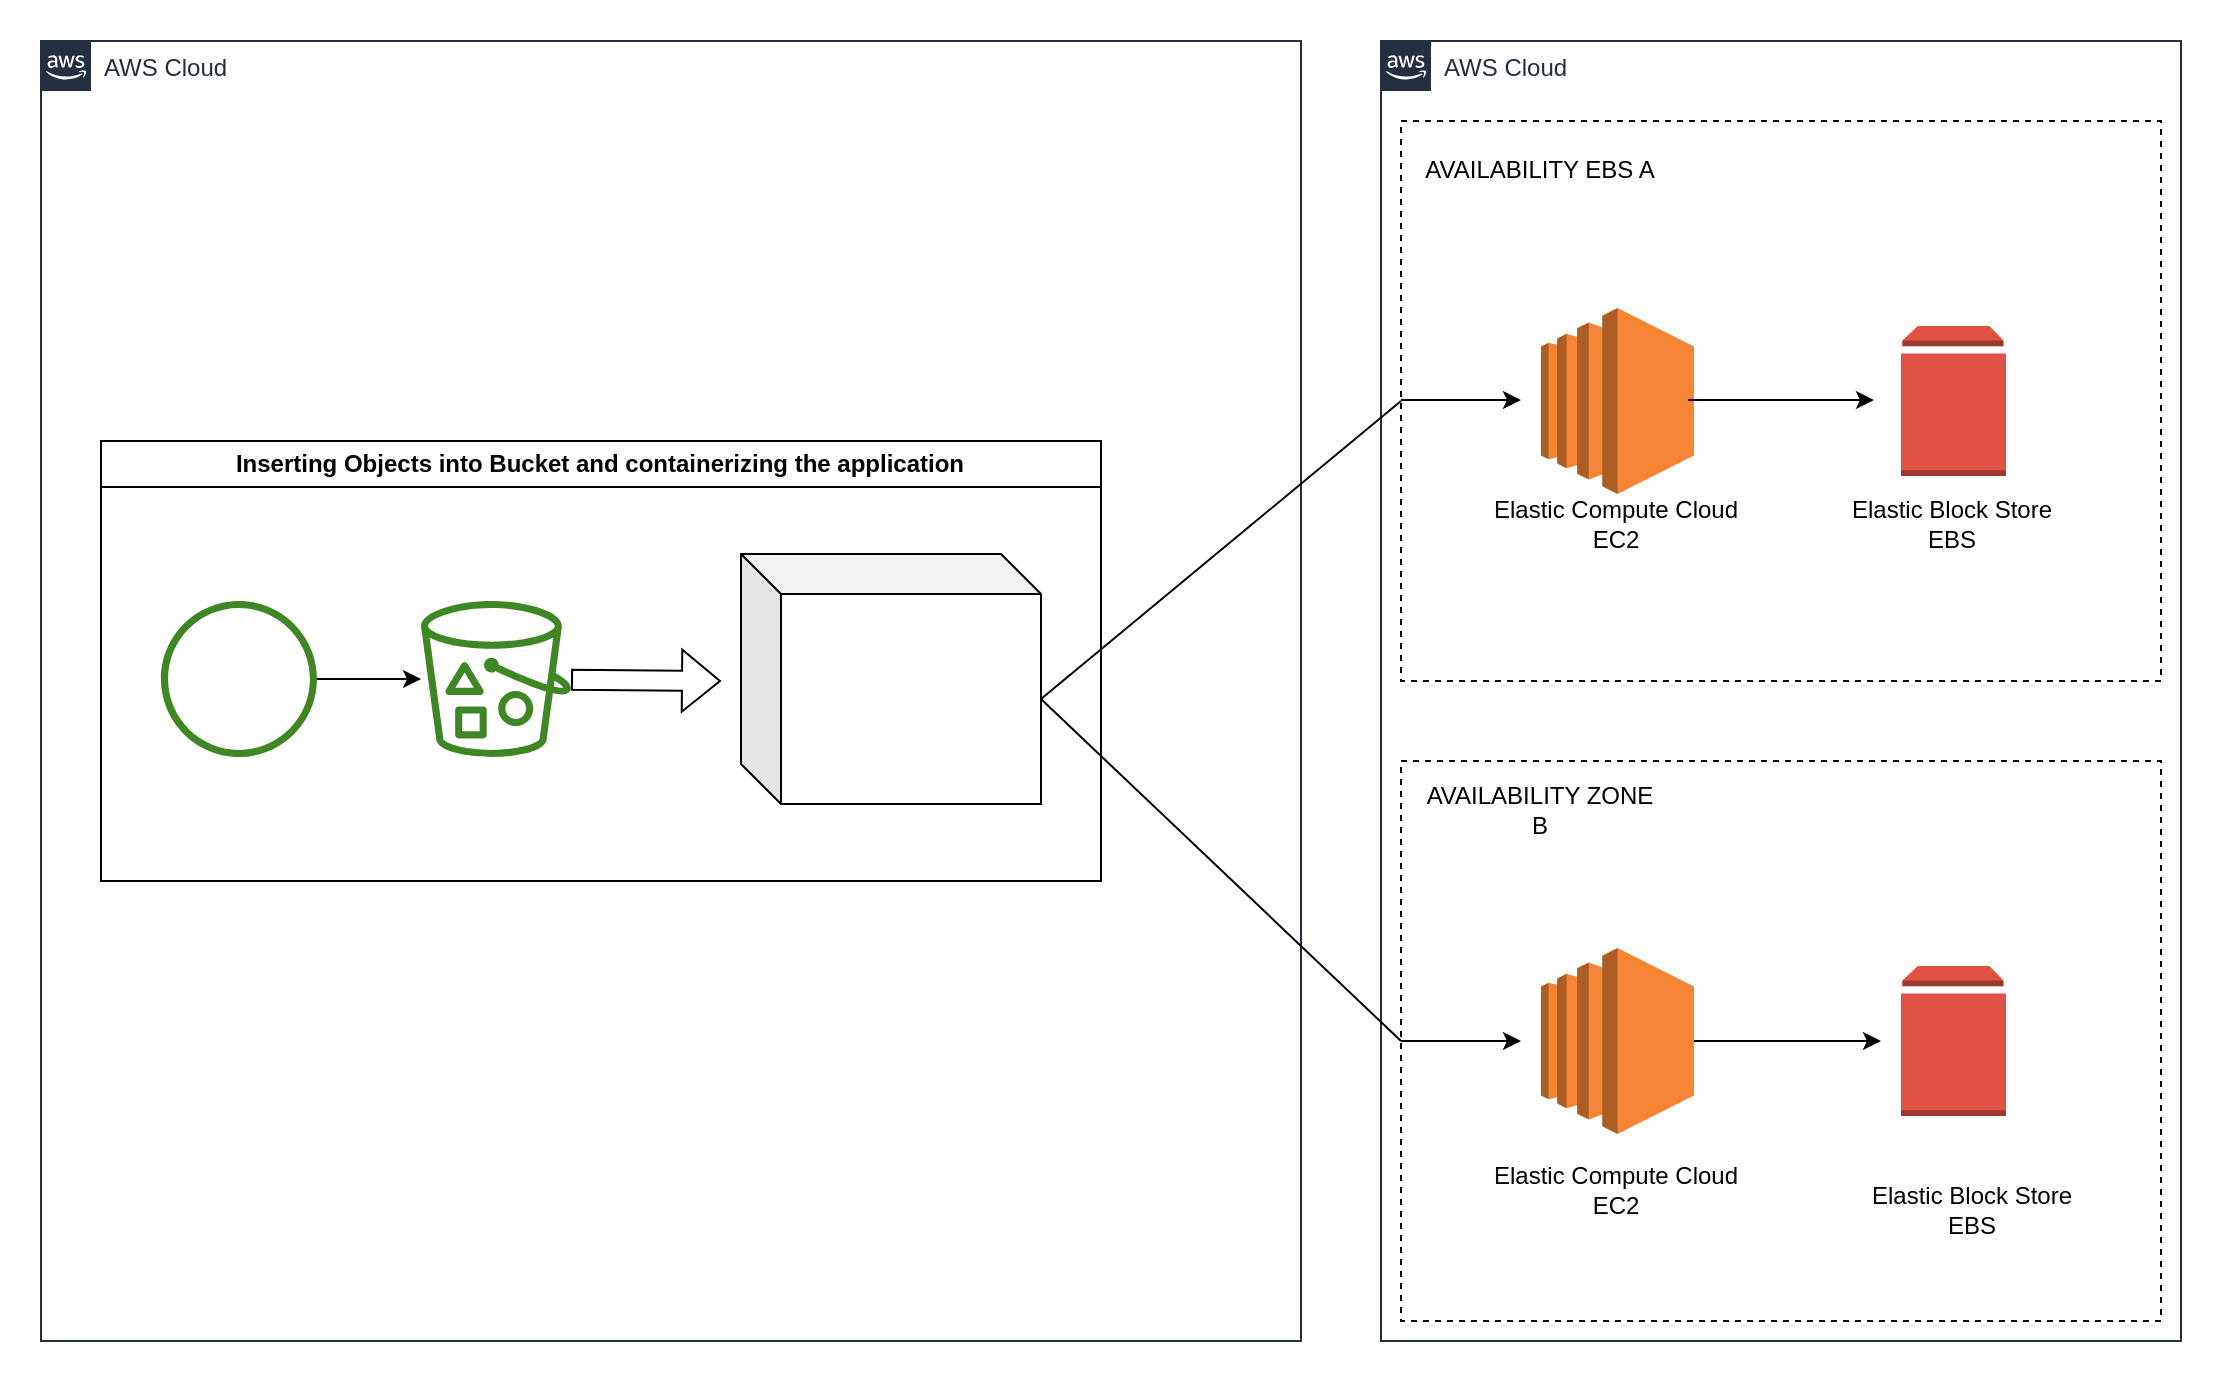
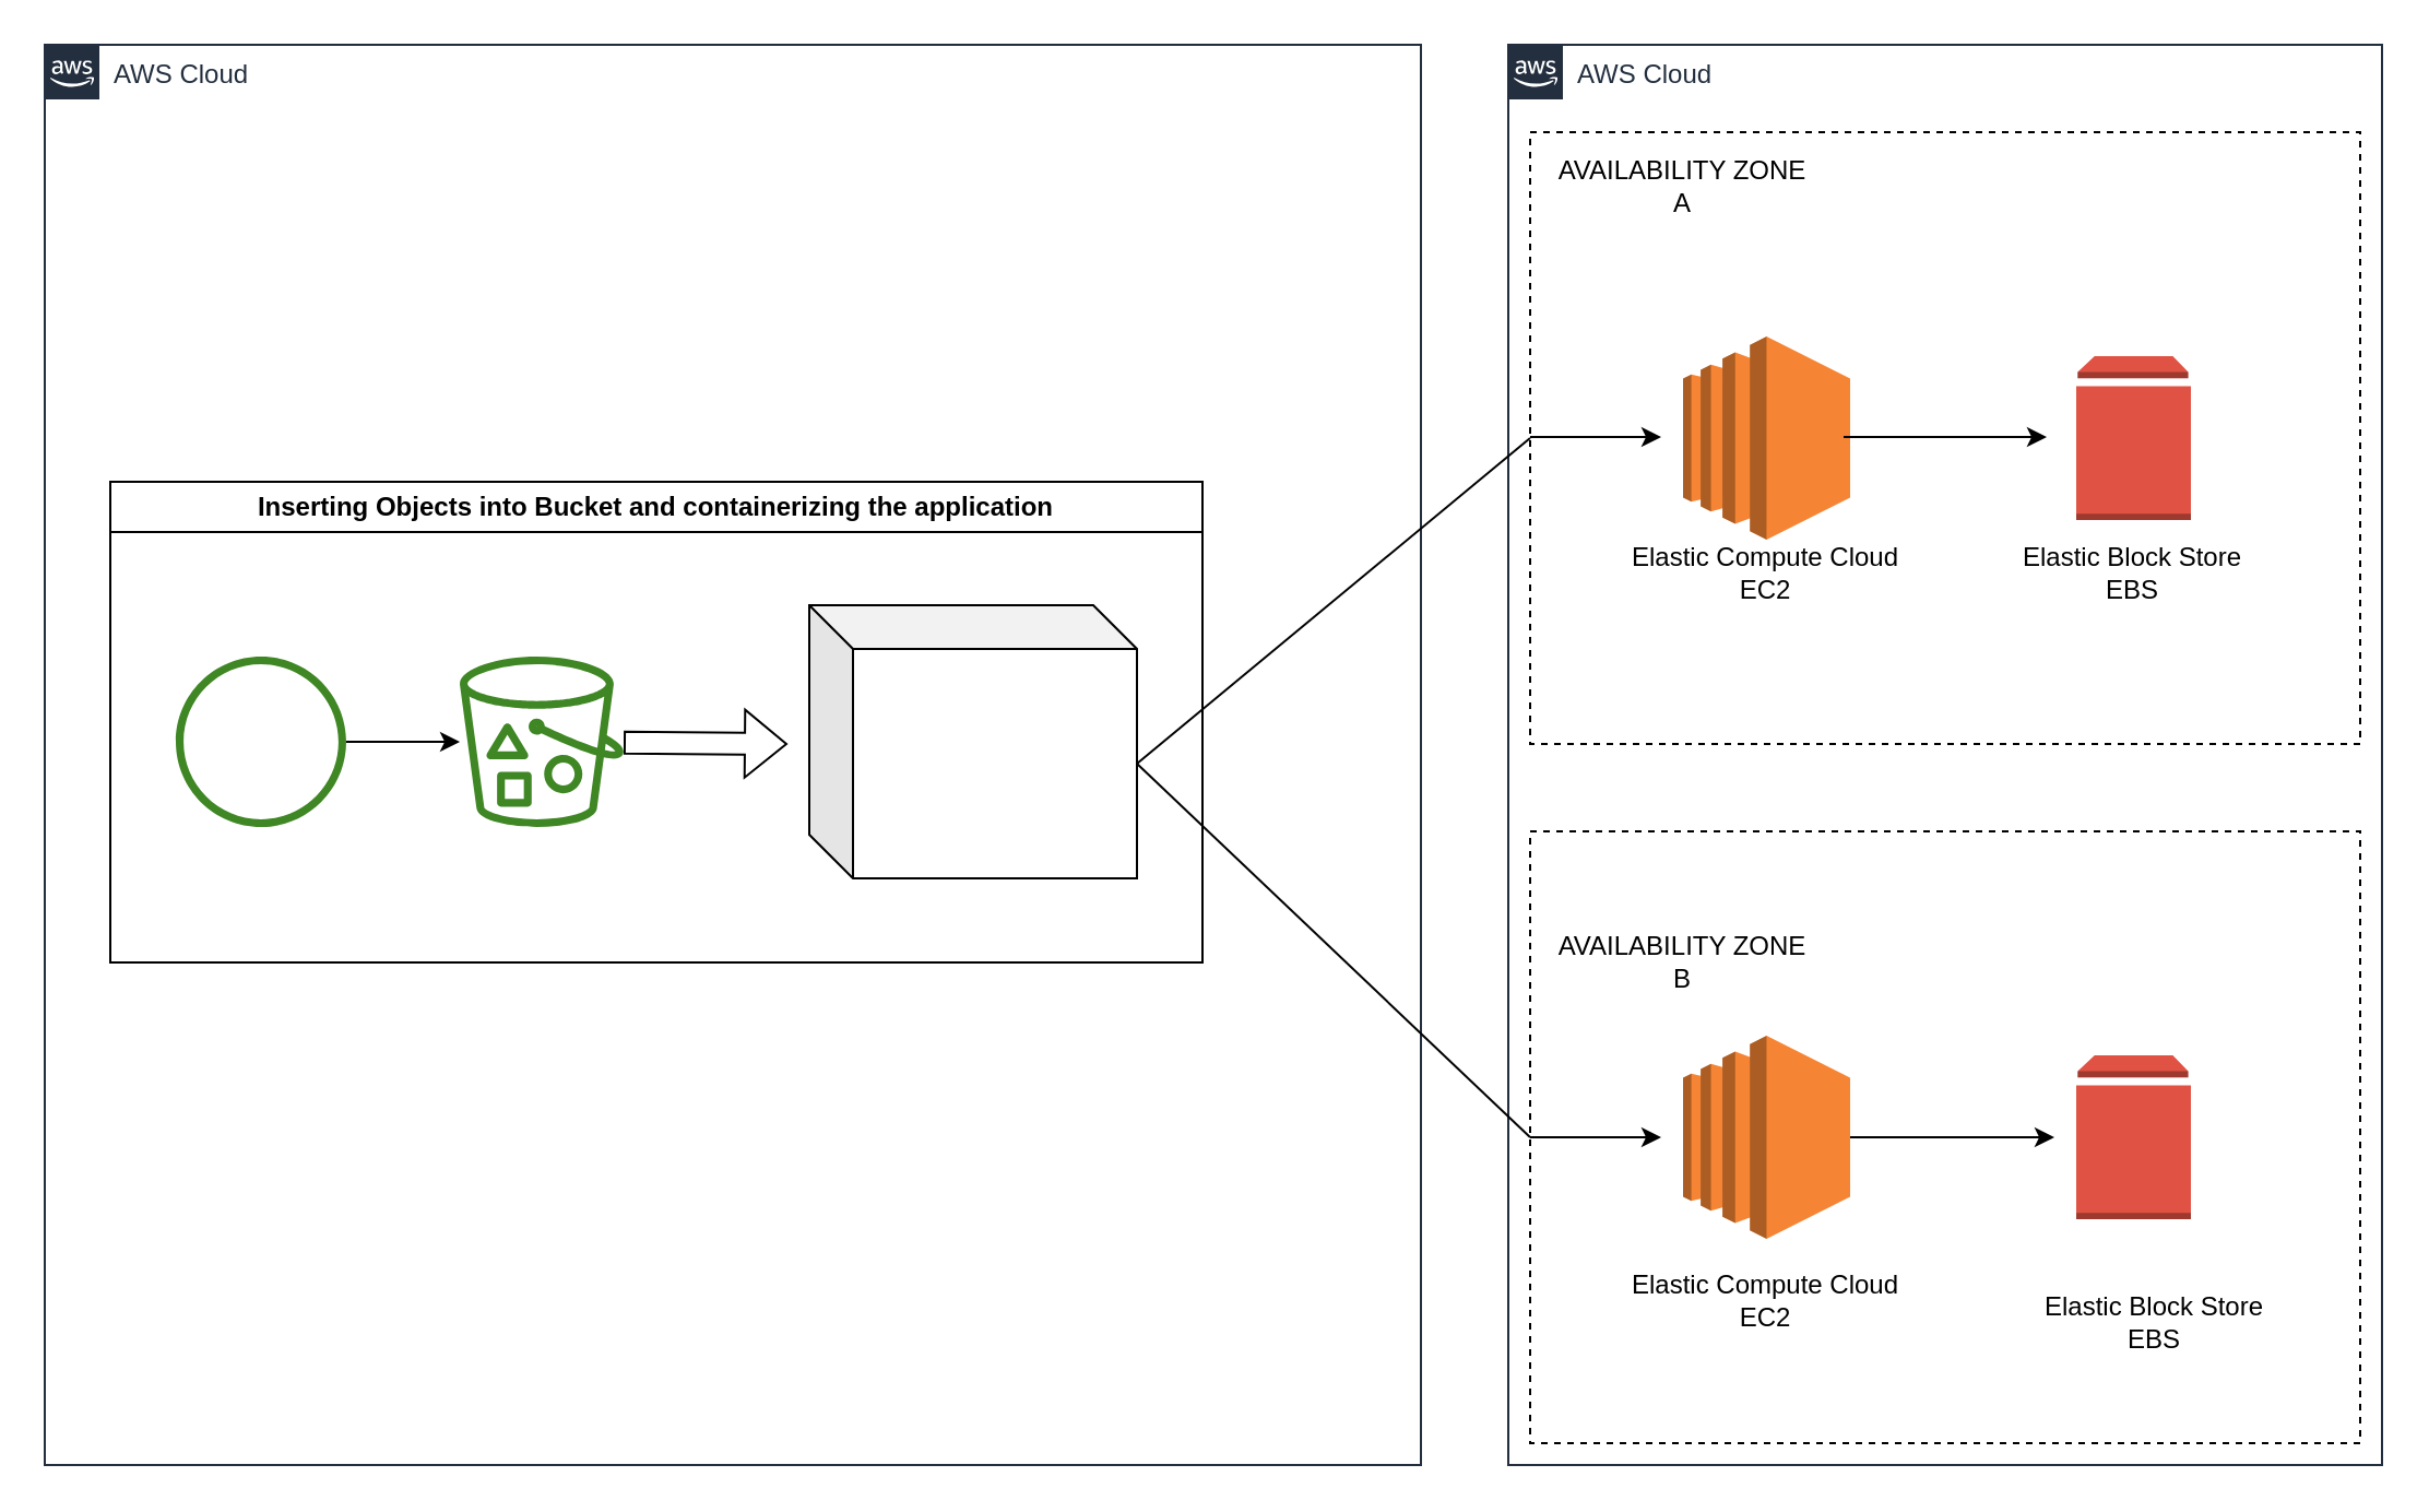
- <mxCell id="24" value="AVAILABILITY EBS A" style="text;html=1;strokeColor=none;fillColor=none;align=center;verticalAlign=middle;whiteSpace=wrap;rounded=0;" parent="17" vertex="1"><mxGeometry x="10" y="10" width="120" height="30" as="geometry" /></mxCell>
+ <mxCell id="24" value="AVAILABILITY ZONE A" style="text;html=1;strokeColor=none;fillColor=none;align=center;verticalAlign=middle;whiteSpace=wrap;rounded=0;" parent="17" vertex="1"><mxGeometry x="10" y="10" width="120" height="30" as="geometry" /></mxCell>
- <mxCell id="16" value="AVAILABILITY ZONE B" style="text;html=1;strokeColor=none;fillColor=none;align=center;verticalAlign=middle;whiteSpace=wrap;rounded=0;" parent="9" vertex="1"><mxGeometry x="10" y="10" width="120" height="30" as="geometry" /></mxCell>
+ <mxCell id="16" value="AVAILABILITY ZONE B" style="text;html=1;strokeColor=none;fillColor=none;align=center;verticalAlign=middle;whiteSpace=wrap;rounded=0;" parent="9" vertex="1"><mxGeometry x="10" y="45" width="120" height="30" as="geometry" /></mxCell>
